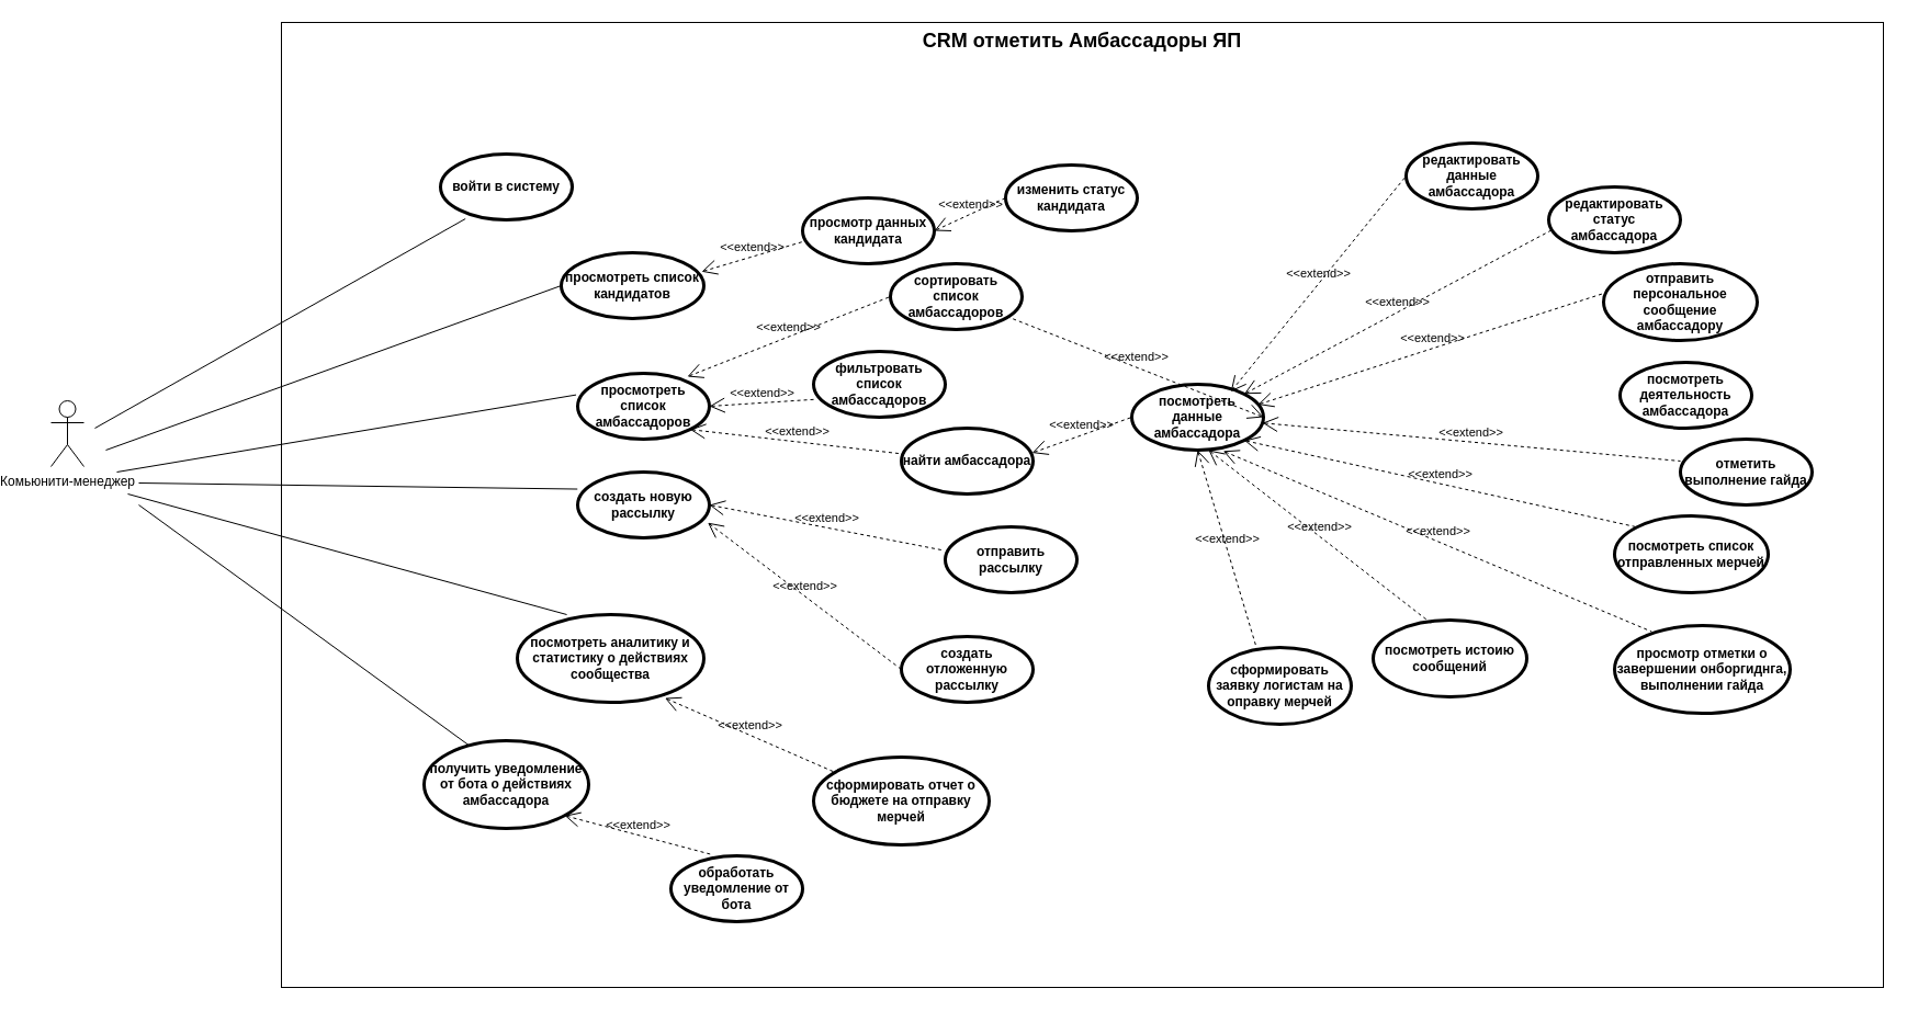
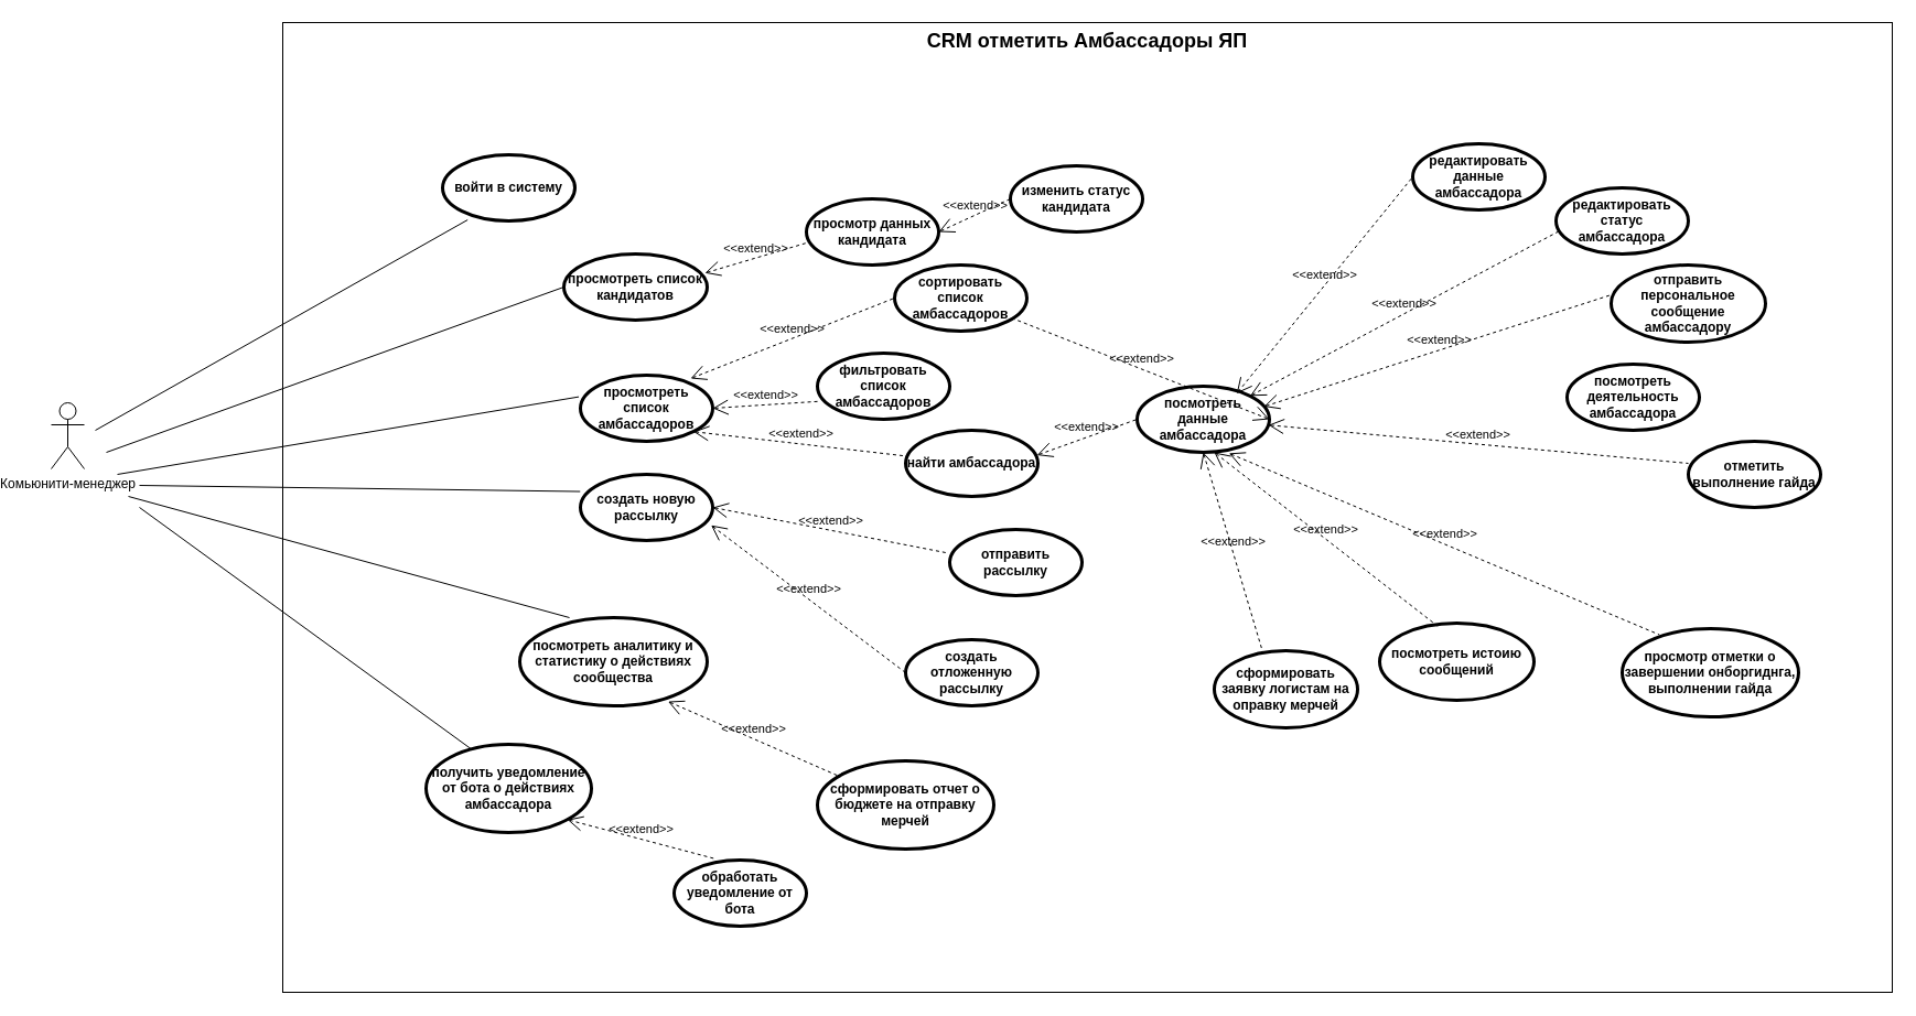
- <mxCell id="33" value="посмотреть деятельность амбассадора" style="shape=ellipse;html=1;strokeWidth=3;fontStyle=1;whiteSpace=wrap;align=center;perimeter=ellipsePerimeter;" vertex="1" parent="1"><mxGeometry x="1450" y="330" width="120" height="60" as="geometry" /></mxCell>
+ <mxCell id="33" value="посмотреть деятельность амбассадора" style="shape=ellipse;html=1;strokeWidth=3;fontStyle=1;whiteSpace=wrap;align=center;perimeter=ellipsePerimeter;" vertex="1" parent="1"><mxGeometry x="1395" y="330" width="120" height="60" as="geometry" /></mxCell>
- <mxCell id="42" value="&amp;lt;&amp;lt;extend&amp;gt;&amp;gt;" style="edgeStyle=none;html=1;startArrow=open;endArrow=none;startSize=12;verticalAlign=bottom;dashed=1;labelBackgroundColor=none;rounded=0;exitX=1;exitY=1;exitDx=0;exitDy=0;entryX=0;entryY=0;entryDx=0;entryDy=0;" edge="1" parent="1" source="25" target="38"><mxGeometry width="160" relative="1" as="geometry"><mxPoint x="1005" y="610" as="sourcePoint" /><mxPoint x="1165" y="610" as="targetPoint" /></mxGeometry></mxCell>
- <mxCell id="38" value="посмотреть список отправленных мерчей" style="shape=ellipse;html=1;strokeWidth=3;fontStyle=1;whiteSpace=wrap;align=center;perimeter=ellipsePerimeter;" vertex="1" parent="1"><mxGeometry x="1445" y="470" width="140" height="70" as="geometry" /></mxCell>
